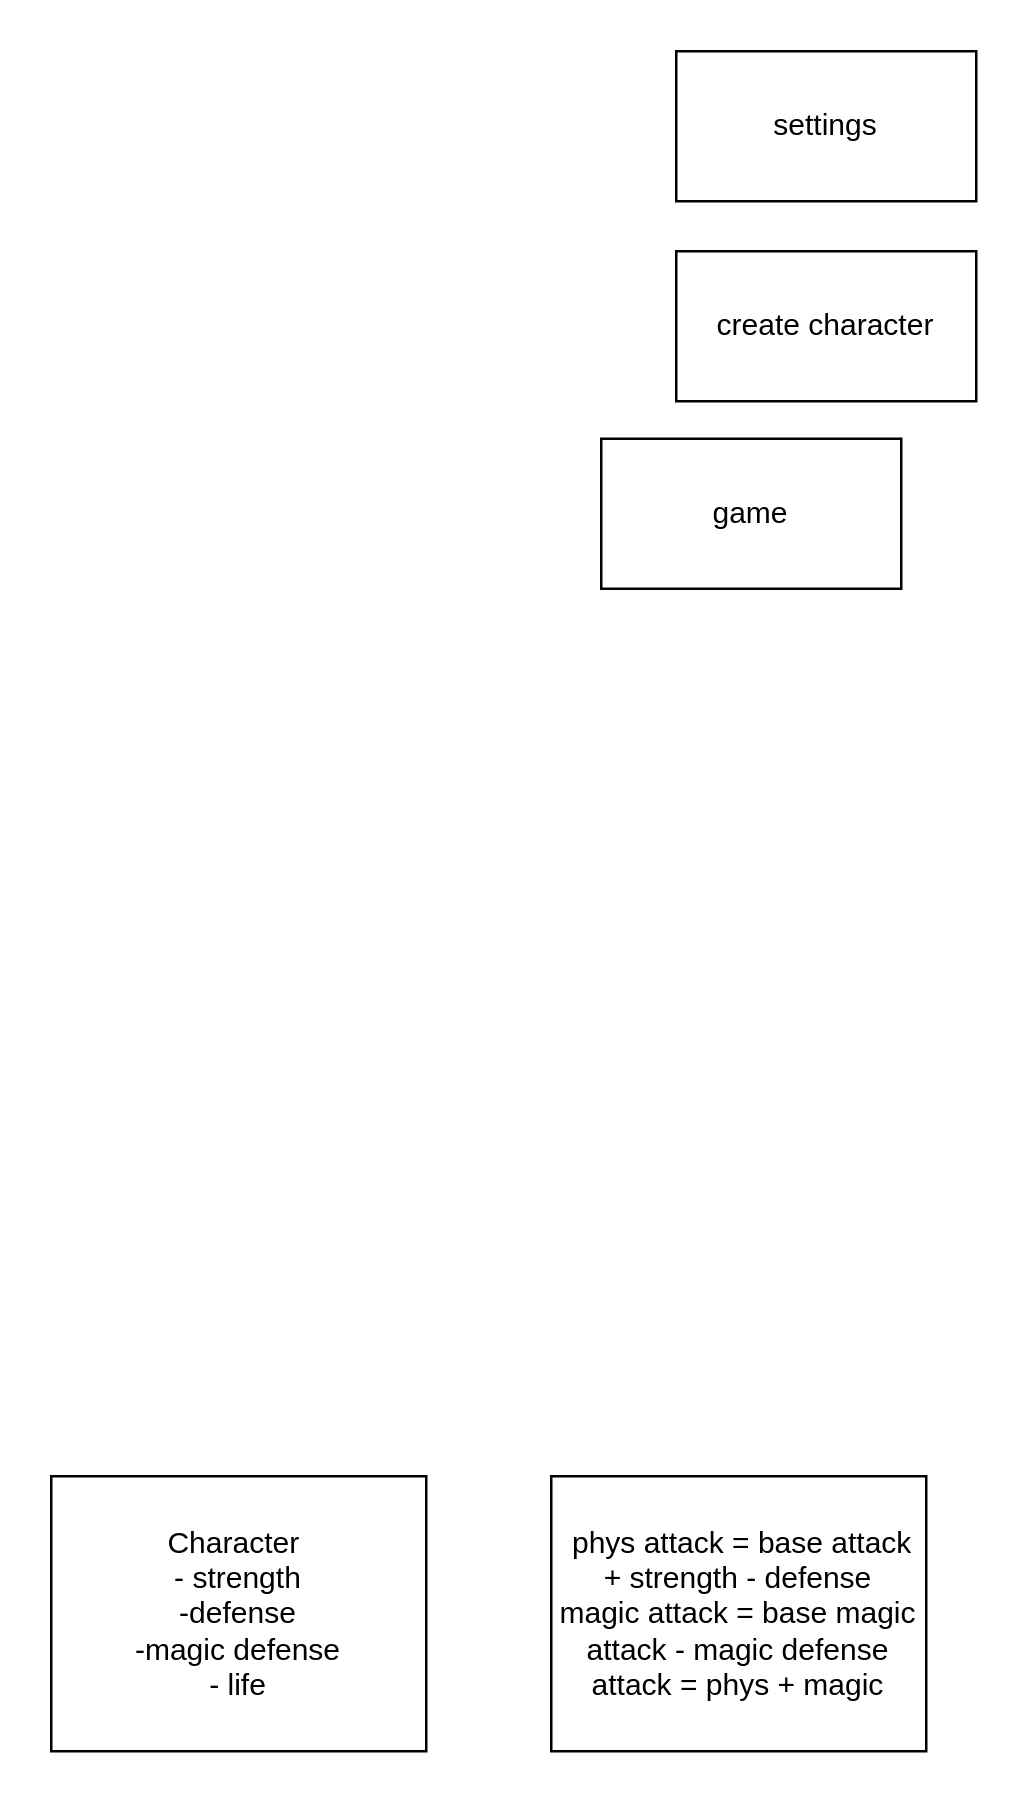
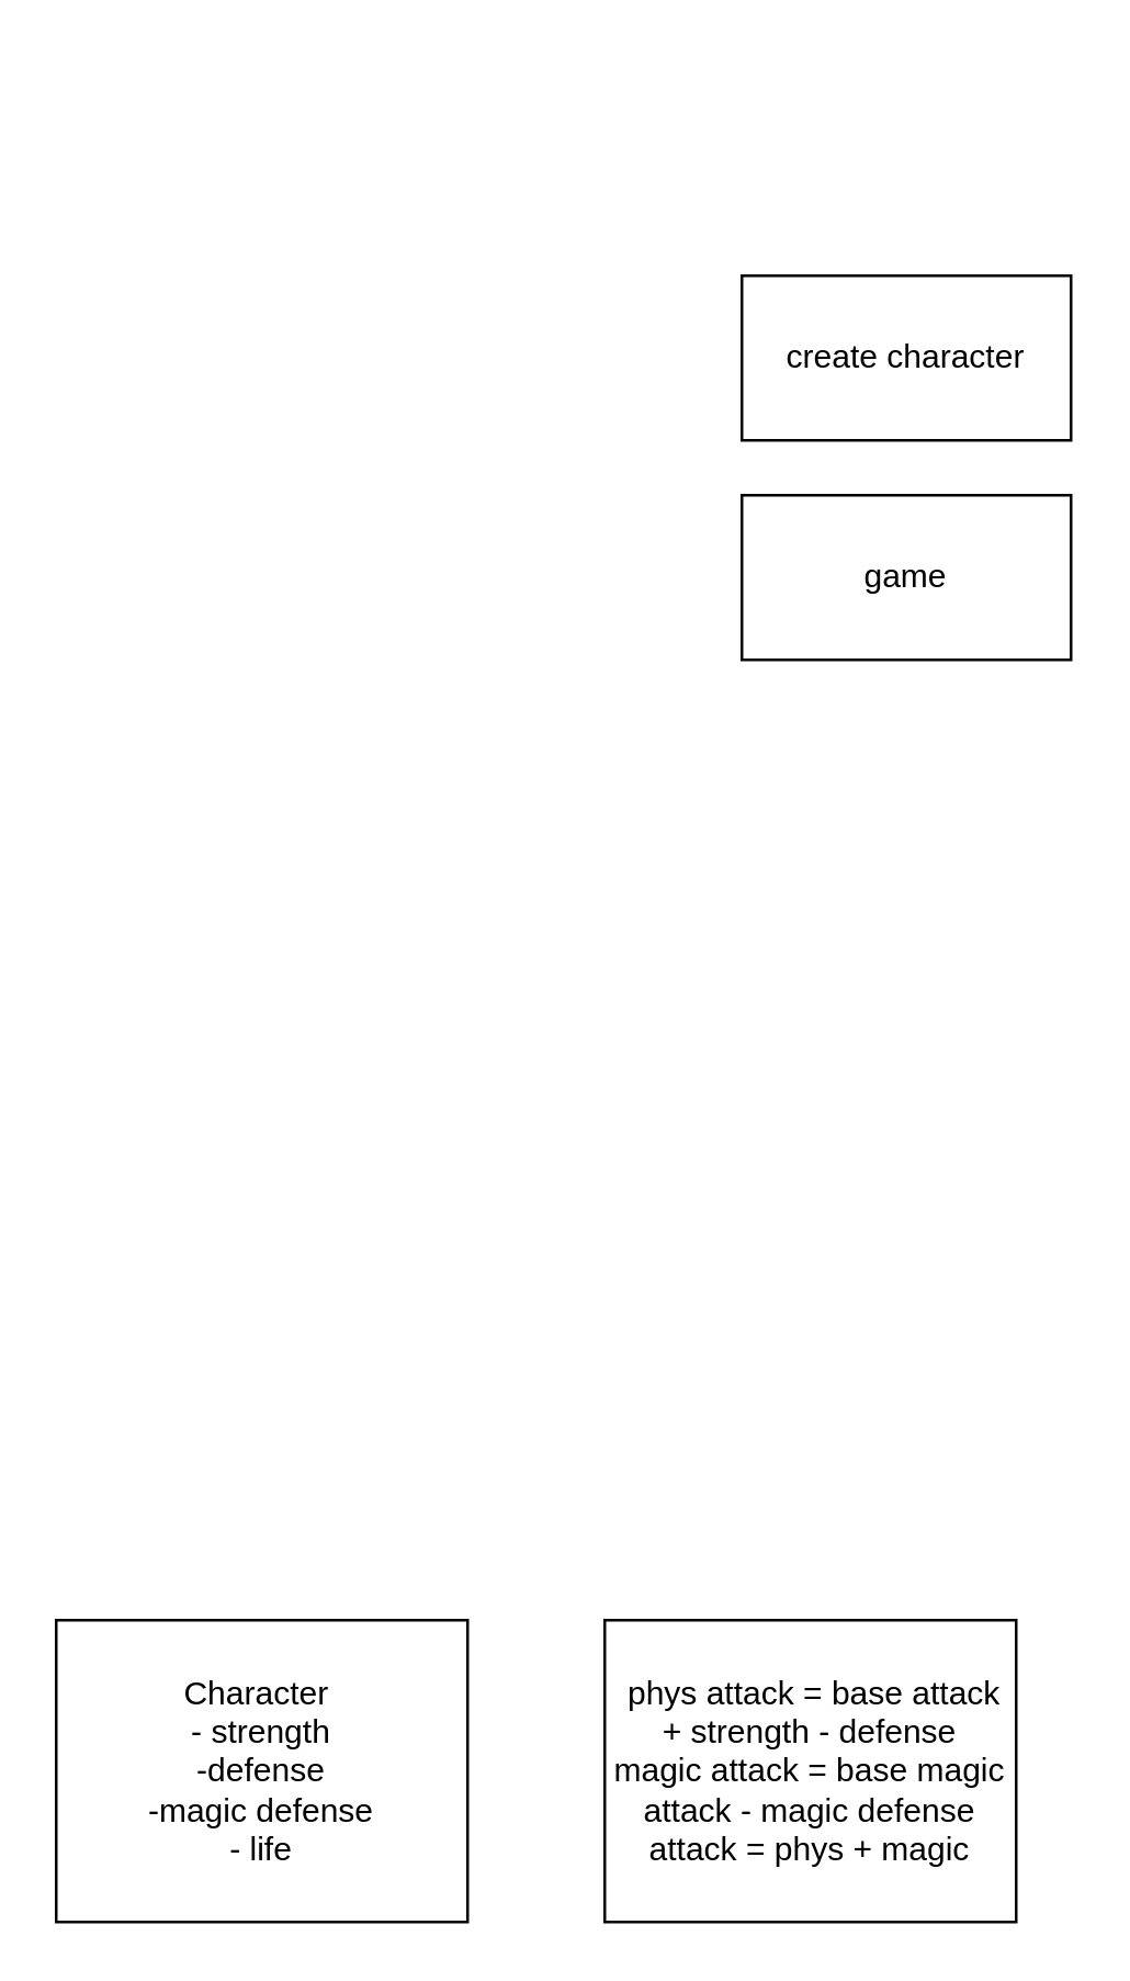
- <mxCell id="2" value="settings" style="rounded=0;whiteSpace=wrap;html=1;" parent="1" vertex="1"><mxGeometry x="270" y="20" width="120" height="60" as="geometry" /></mxCell>
- <mxCell id="4" value="game" style="rounded=0;whiteSpace=wrap;html=1;" parent="1" vertex="1"><mxGeometry x="240" y="175" width="120" height="60" as="geometry" /></mxCell>
+ <mxCell id="4" value="game" style="rounded=0;whiteSpace=wrap;html=1;" parent="1" vertex="1"><mxGeometry x="270" y="180" width="120" height="60" as="geometry" /></mxCell>
